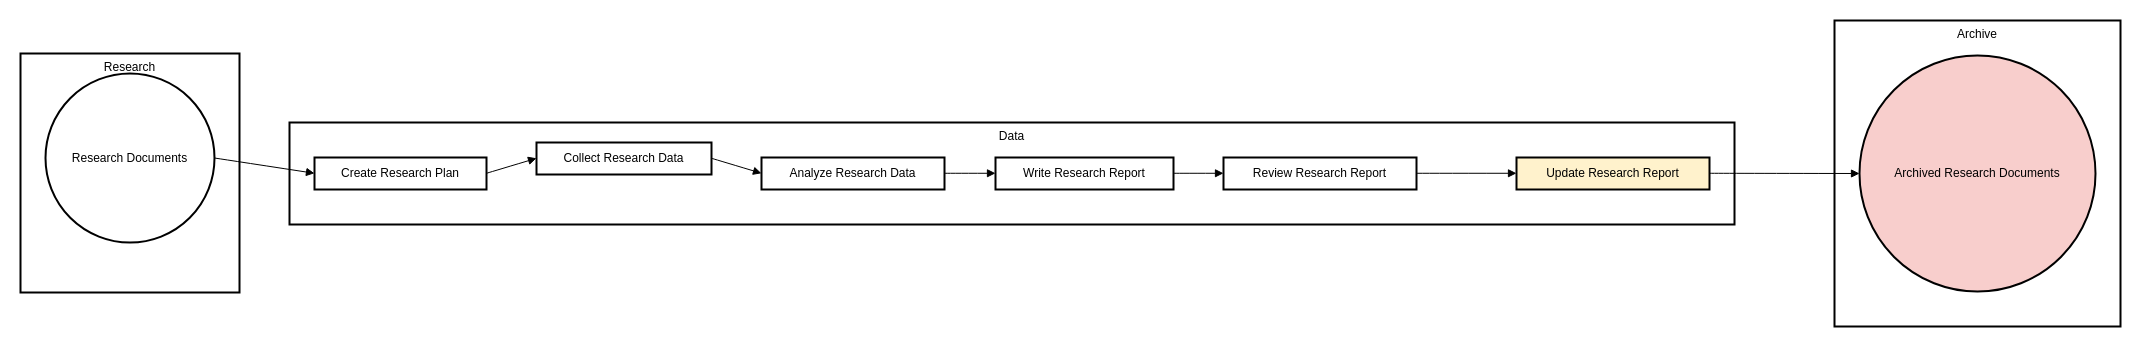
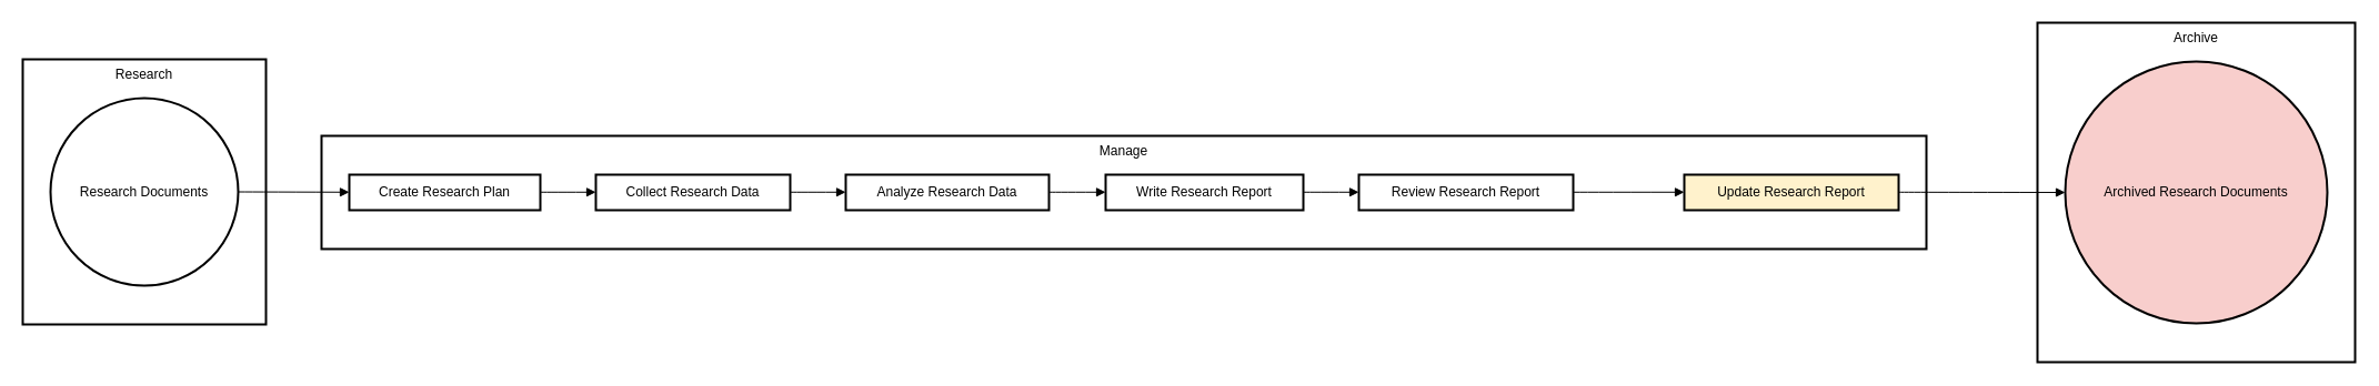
- <mxCell id="4" value="Data" style="whiteSpace=wrap;strokeWidth=2;verticalAlign=top;" vertex="1" parent="1"><mxGeometry x="289" y="122" width="1445" height="102" as="geometry" /></mxCell>
+ <mxCell id="4" value="Manage" style="whiteSpace=wrap;strokeWidth=2;verticalAlign=top;" vertex="1" parent="1"><mxGeometry x="289" y="122" width="1445" height="102" as="geometry" /></mxCell>
- <mxCell id="12" value="Research Documents" style="ellipse;aspect=fixed;strokeWidth=2;whiteSpace=wrap;" vertex="1" parent="1"><mxGeometry x="45" y="73" width="169" height="169" as="geometry" /></mxCell>
+ <mxCell id="12" value="Research Documents" style="ellipse;aspect=fixed;strokeWidth=2;whiteSpace=wrap;" vertex="1" parent="1"><mxGeometry x="45" y="88" width="169" height="169" as="geometry" /></mxCell>
- <mxCell id="6" value="Collect Research Data" style="whiteSpace=wrap;strokeWidth=2;" vertex="1" parent="1"><mxGeometry x="536" y="142" width="175" height="32" as="geometry" /></mxCell>
+ <mxCell id="6" value="Collect Research Data" style="whiteSpace=wrap;strokeWidth=2;" vertex="1" parent="1"><mxGeometry x="536" y="157" width="175" height="32" as="geometry" /></mxCell>
